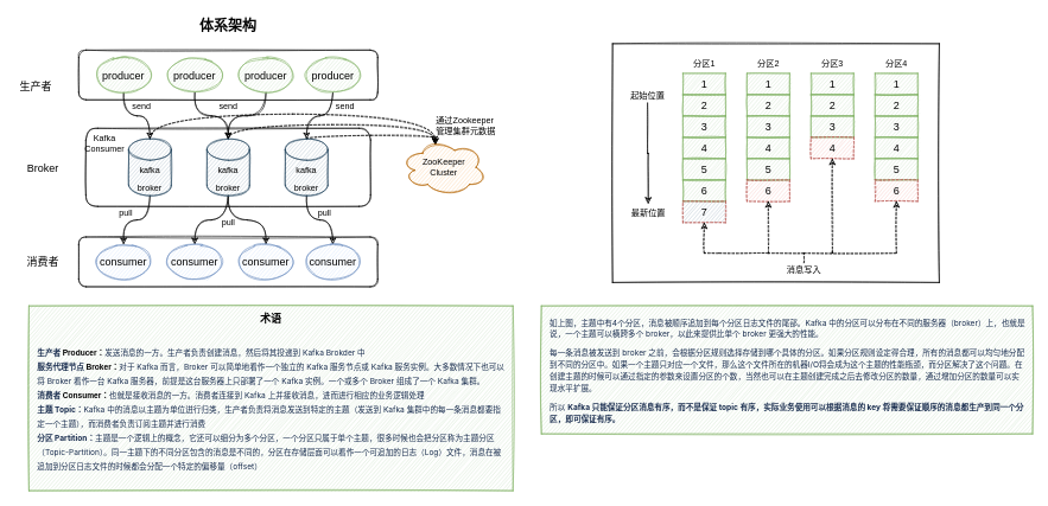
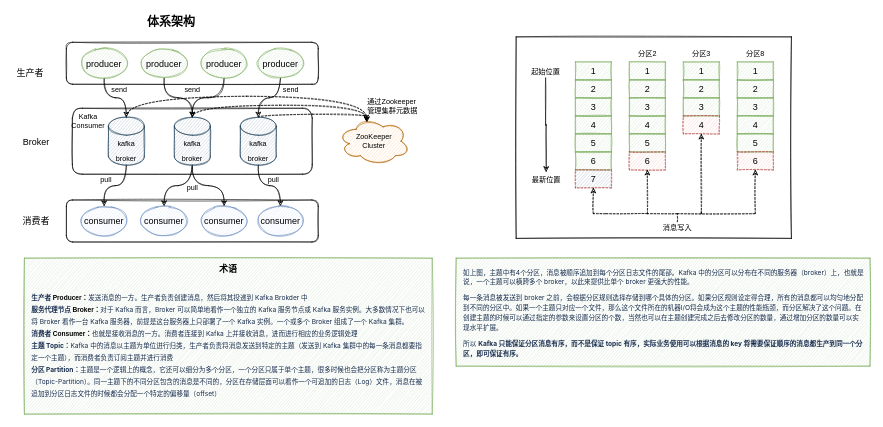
- <mxCell id="7" value="&lt;font size=&quot;1&quot; style=&quot;&quot;&gt;&lt;b style=&quot;font-size: 20px;&quot;&gt;体系架构&lt;/b&gt;&lt;/font&gt;" style="text;html=1;strokeColor=none;fillColor=none;align=center;verticalAlign=middle;whiteSpace=wrap;rounded=1;sketch=1;" vertex="1" parent="1"><mxGeometry x="275" y="20" width="90" height="30" as="geometry" /></mxCell>
+ <mxCell id="7" value="&lt;font size=&quot;1&quot; style=&quot;&quot;&gt;&lt;b style=&quot;font-size: 20px;&quot;&gt;体系架构&lt;/b&gt;&lt;/font&gt;" style="text;html=1;strokeColor=none;fillColor=none;align=center;verticalAlign=middle;whiteSpace=wrap;rounded=1;sketch=1;" vertex="1" parent="1"><mxGeometry x="240" y="20" width="90" height="30" as="geometry" /></mxCell>
- <mxCell id="69" value="&lt;font style=&quot;font-size: 12px;&quot;&gt;分区1&lt;/font&gt;" style="text;html=1;strokeColor=none;fillColor=none;align=center;verticalAlign=middle;whiteSpace=wrap;rounded=0;labelBackgroundColor=none;sketch=1;fontSize=15;" vertex="1" parent="1"><mxGeometry x="958.75" y="72.75" width="60" height="30" as="geometry" /></mxCell>
- <mxCell id="72" value="&lt;font style=&quot;font-size: 12px;&quot;&gt;分区4&lt;/font&gt;" style="text;html=1;strokeColor=none;fillColor=none;align=center;verticalAlign=middle;whiteSpace=wrap;rounded=0;labelBackgroundColor=none;sketch=1;fontSize=15;" vertex="1" parent="1"><mxGeometry x="1228.75" y="72.75" width="60" height="30" as="geometry" /></mxCell>
+ <mxCell id="72" value="&lt;font style=&quot;font-size: 12px;&quot;&gt;分区8&lt;/font&gt;" style="text;html=1;strokeColor=none;fillColor=none;align=center;verticalAlign=middle;whiteSpace=wrap;rounded=0;labelBackgroundColor=none;sketch=1;fontSize=15;" vertex="1" parent="1"><mxGeometry x="1228.75" y="72.75" width="60" height="30" as="geometry" /></mxCell>
- <mxCell id="79" value="&lt;font style=&quot;font-size: 12px;&quot;&gt;起始位置&lt;/font&gt;" style="text;html=1;strokeColor=none;fillColor=none;align=center;verticalAlign=middle;whiteSpace=wrap;rounded=0;dashed=1;labelBackgroundColor=none;sketch=1;fontSize=15;" vertex="1" parent="1"><mxGeometry x="878.75" y="121" width="60.5" height="23.5" as="geometry" /></mxCell>
+ <mxCell id="79" value="&lt;font style=&quot;font-size: 12px;&quot;&gt;起始位置&lt;/font&gt;" style="text;html=1;strokeColor=none;fillColor=none;align=center;verticalAlign=middle;whiteSpace=wrap;rounded=0;dashed=1;labelBackgroundColor=none;sketch=1;fontSize=15;" vertex="1" parent="1"><mxGeometry x="878.75" y="106" width="60.5" height="23.5" as="geometry" /></mxCell>
